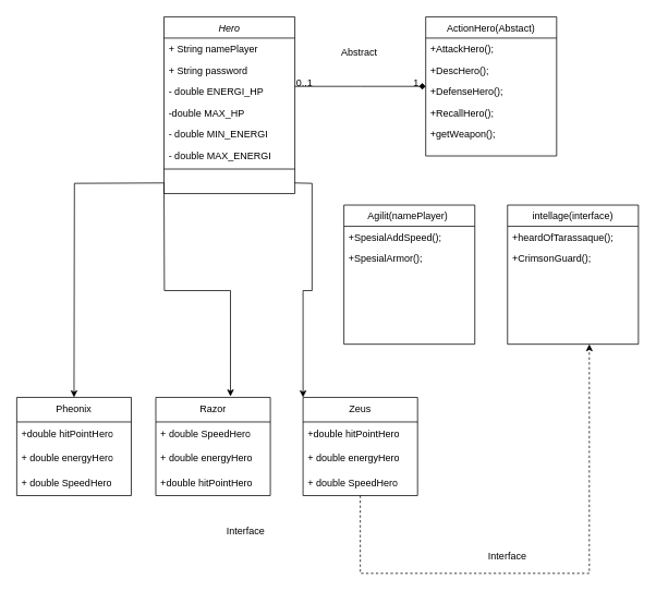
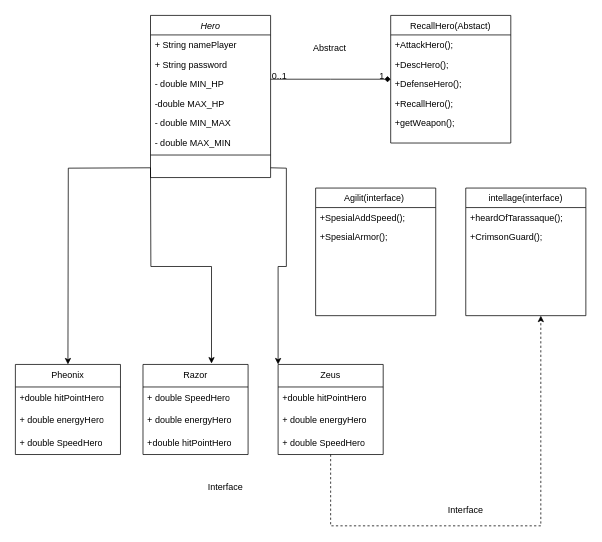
- <mxCell id="10" value="ActionHero(Abstact)" style="swimlane;fontStyle=0;align=center;verticalAlign=top;childLayout=stackLayout;horizontal=1;startSize=26;horizontalStack=0;resizeParent=1;resizeLast=0;collapsible=1;marginBottom=0;rounded=0;shadow=0;strokeWidth=1;" parent="1" vertex="1"><mxGeometry x="520" y="20" width="160" height="170" as="geometry"><mxRectangle x="550" y="140" width="160" height="26" as="alternateBounds" /></mxGeometry></mxCell>
+ <mxCell id="10" value="RecallHero(Abstact)" style="swimlane;fontStyle=0;align=center;verticalAlign=top;childLayout=stackLayout;horizontal=1;startSize=26;horizontalStack=0;resizeParent=1;resizeLast=0;collapsible=1;marginBottom=0;rounded=0;shadow=0;strokeWidth=1;" parent="1" vertex="1"><mxGeometry x="520" y="20" width="160" height="170" as="geometry"><mxRectangle x="550" y="140" width="160" height="26" as="alternateBounds" /></mxGeometry></mxCell>
- <mxCell id="5" value="- double ENERGI_HP" style="text;align=left;verticalAlign=top;spacingLeft=4;spacingRight=4;overflow=hidden;rotatable=0;points=[[0,0.5],[1,0.5]];portConstraint=eastwest;rounded=0;shadow=0;html=0;" parent="2" vertex="1"><mxGeometry y="78" width="160" height="26" as="geometry" /></mxCell>
+ <mxCell id="5" value="- double MIN_HP" style="text;align=left;verticalAlign=top;spacingLeft=4;spacingRight=4;overflow=hidden;rotatable=0;points=[[0,0.5],[1,0.5]];portConstraint=eastwest;rounded=0;shadow=0;html=0;" parent="2" vertex="1"><mxGeometry y="78" width="160" height="26" as="geometry" /></mxCell>
- <mxCell id="7" value="- double MIN_ENERGI" style="text;align=left;verticalAlign=top;spacingLeft=4;spacingRight=4;overflow=hidden;rotatable=0;points=[[0,0.5],[1,0.5]];portConstraint=eastwest;rounded=0;shadow=0;html=0;" parent="2" vertex="1"><mxGeometry y="130" width="160" height="26" as="geometry" /></mxCell>
+ <mxCell id="7" value="- double MIN_MAX" style="text;align=left;verticalAlign=top;spacingLeft=4;spacingRight=4;overflow=hidden;rotatable=0;points=[[0,0.5],[1,0.5]];portConstraint=eastwest;rounded=0;shadow=0;html=0;" parent="2" vertex="1"><mxGeometry y="130" width="160" height="26" as="geometry" /></mxCell>
- <mxCell id="8" value="- double MAX_ENERGI" style="text;align=left;verticalAlign=top;spacingLeft=4;spacingRight=4;overflow=hidden;rotatable=0;points=[[0,0.5],[1,0.5]];portConstraint=eastwest;rounded=0;shadow=0;html=0;" parent="2" vertex="1"><mxGeometry y="156" width="160" height="26" as="geometry" /></mxCell>
+ <mxCell id="8" value="- double MAX_MIN" style="text;align=left;verticalAlign=top;spacingLeft=4;spacingRight=4;overflow=hidden;rotatable=0;points=[[0,0.5],[1,0.5]];portConstraint=eastwest;rounded=0;shadow=0;html=0;" parent="2" vertex="1"><mxGeometry y="156" width="160" height="26" as="geometry" /></mxCell>
- <mxCell id="19" value="Agilit(namePlayer) " style="swimlane;fontStyle=0;align=center;verticalAlign=top;childLayout=stackLayout;horizontal=1;startSize=26;horizontalStack=0;resizeParent=1;resizeLast=0;collapsible=1;marginBottom=0;rounded=0;shadow=0;strokeWidth=1;" parent="1" vertex="1"><mxGeometry x="420" y="250" width="160" height="170" as="geometry"><mxRectangle x="550" y="140" width="160" height="26" as="alternateBounds" /></mxGeometry></mxCell>
+ <mxCell id="19" value="Agilit(interface) " style="swimlane;fontStyle=0;align=center;verticalAlign=top;childLayout=stackLayout;horizontal=1;startSize=26;horizontalStack=0;resizeParent=1;resizeLast=0;collapsible=1;marginBottom=0;rounded=0;shadow=0;strokeWidth=1;" parent="1" vertex="1"><mxGeometry x="420" y="250" width="160" height="170" as="geometry"><mxRectangle x="550" y="140" width="160" height="26" as="alternateBounds" /></mxGeometry></mxCell>
